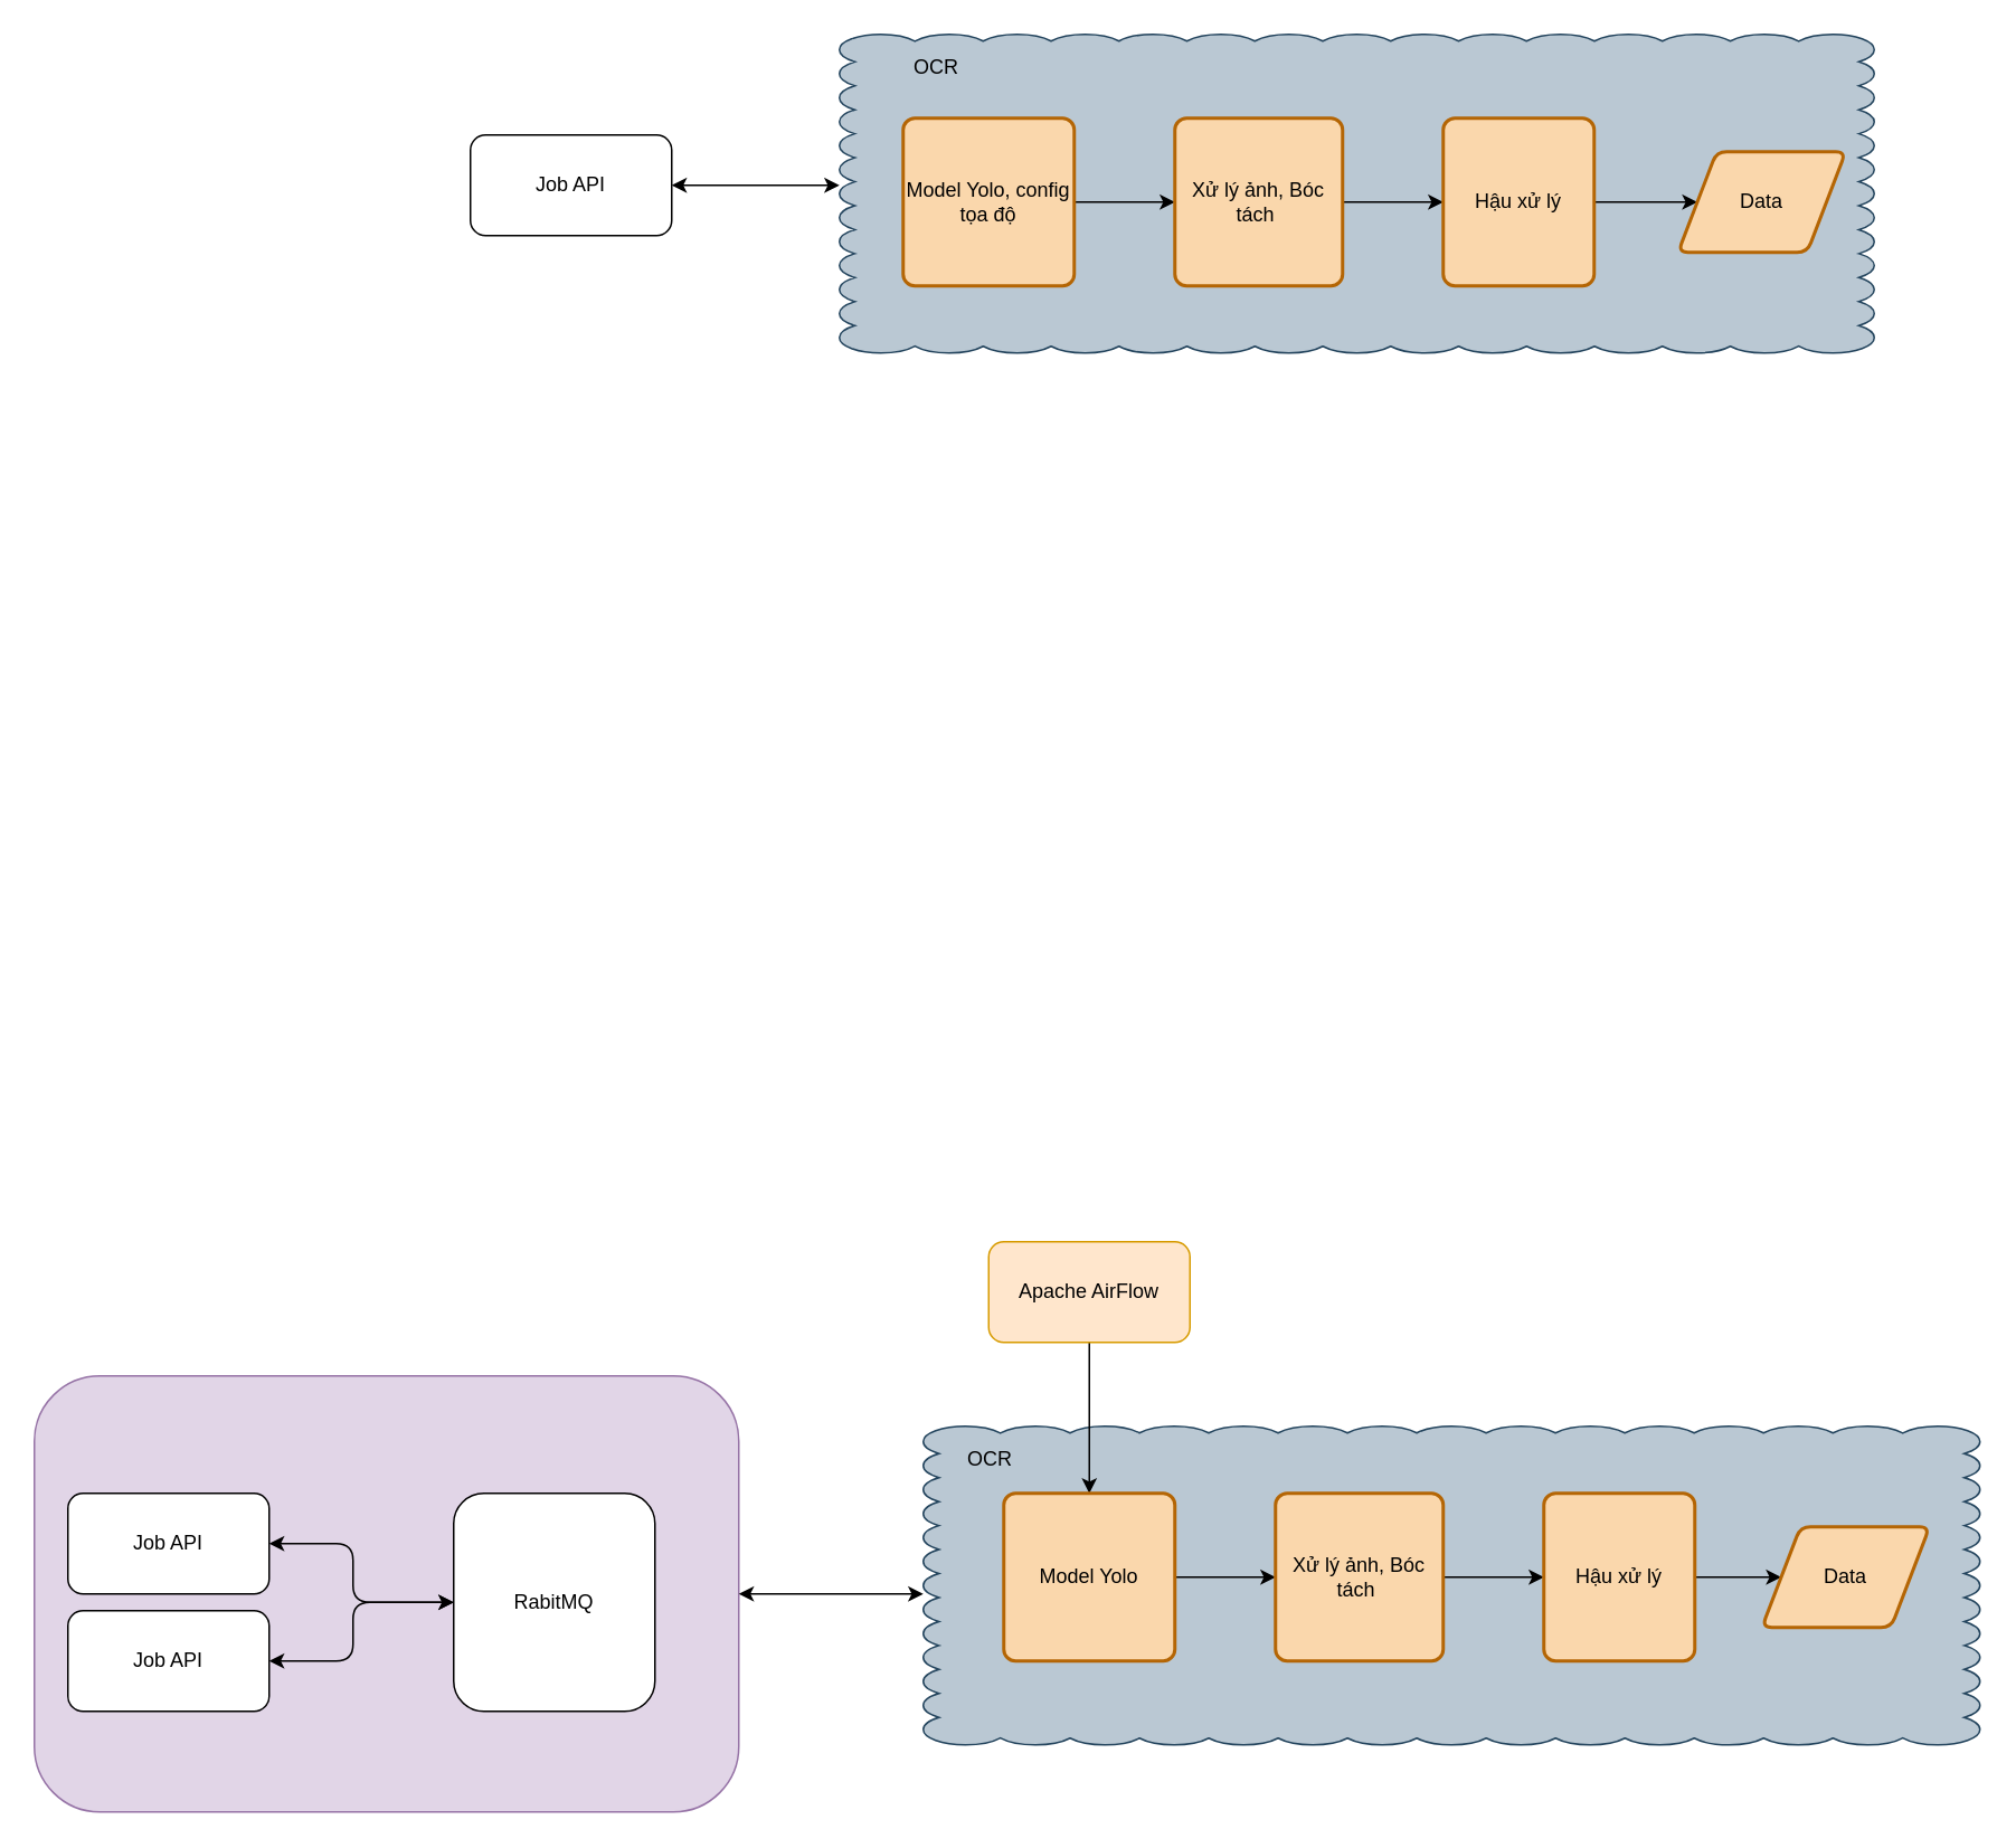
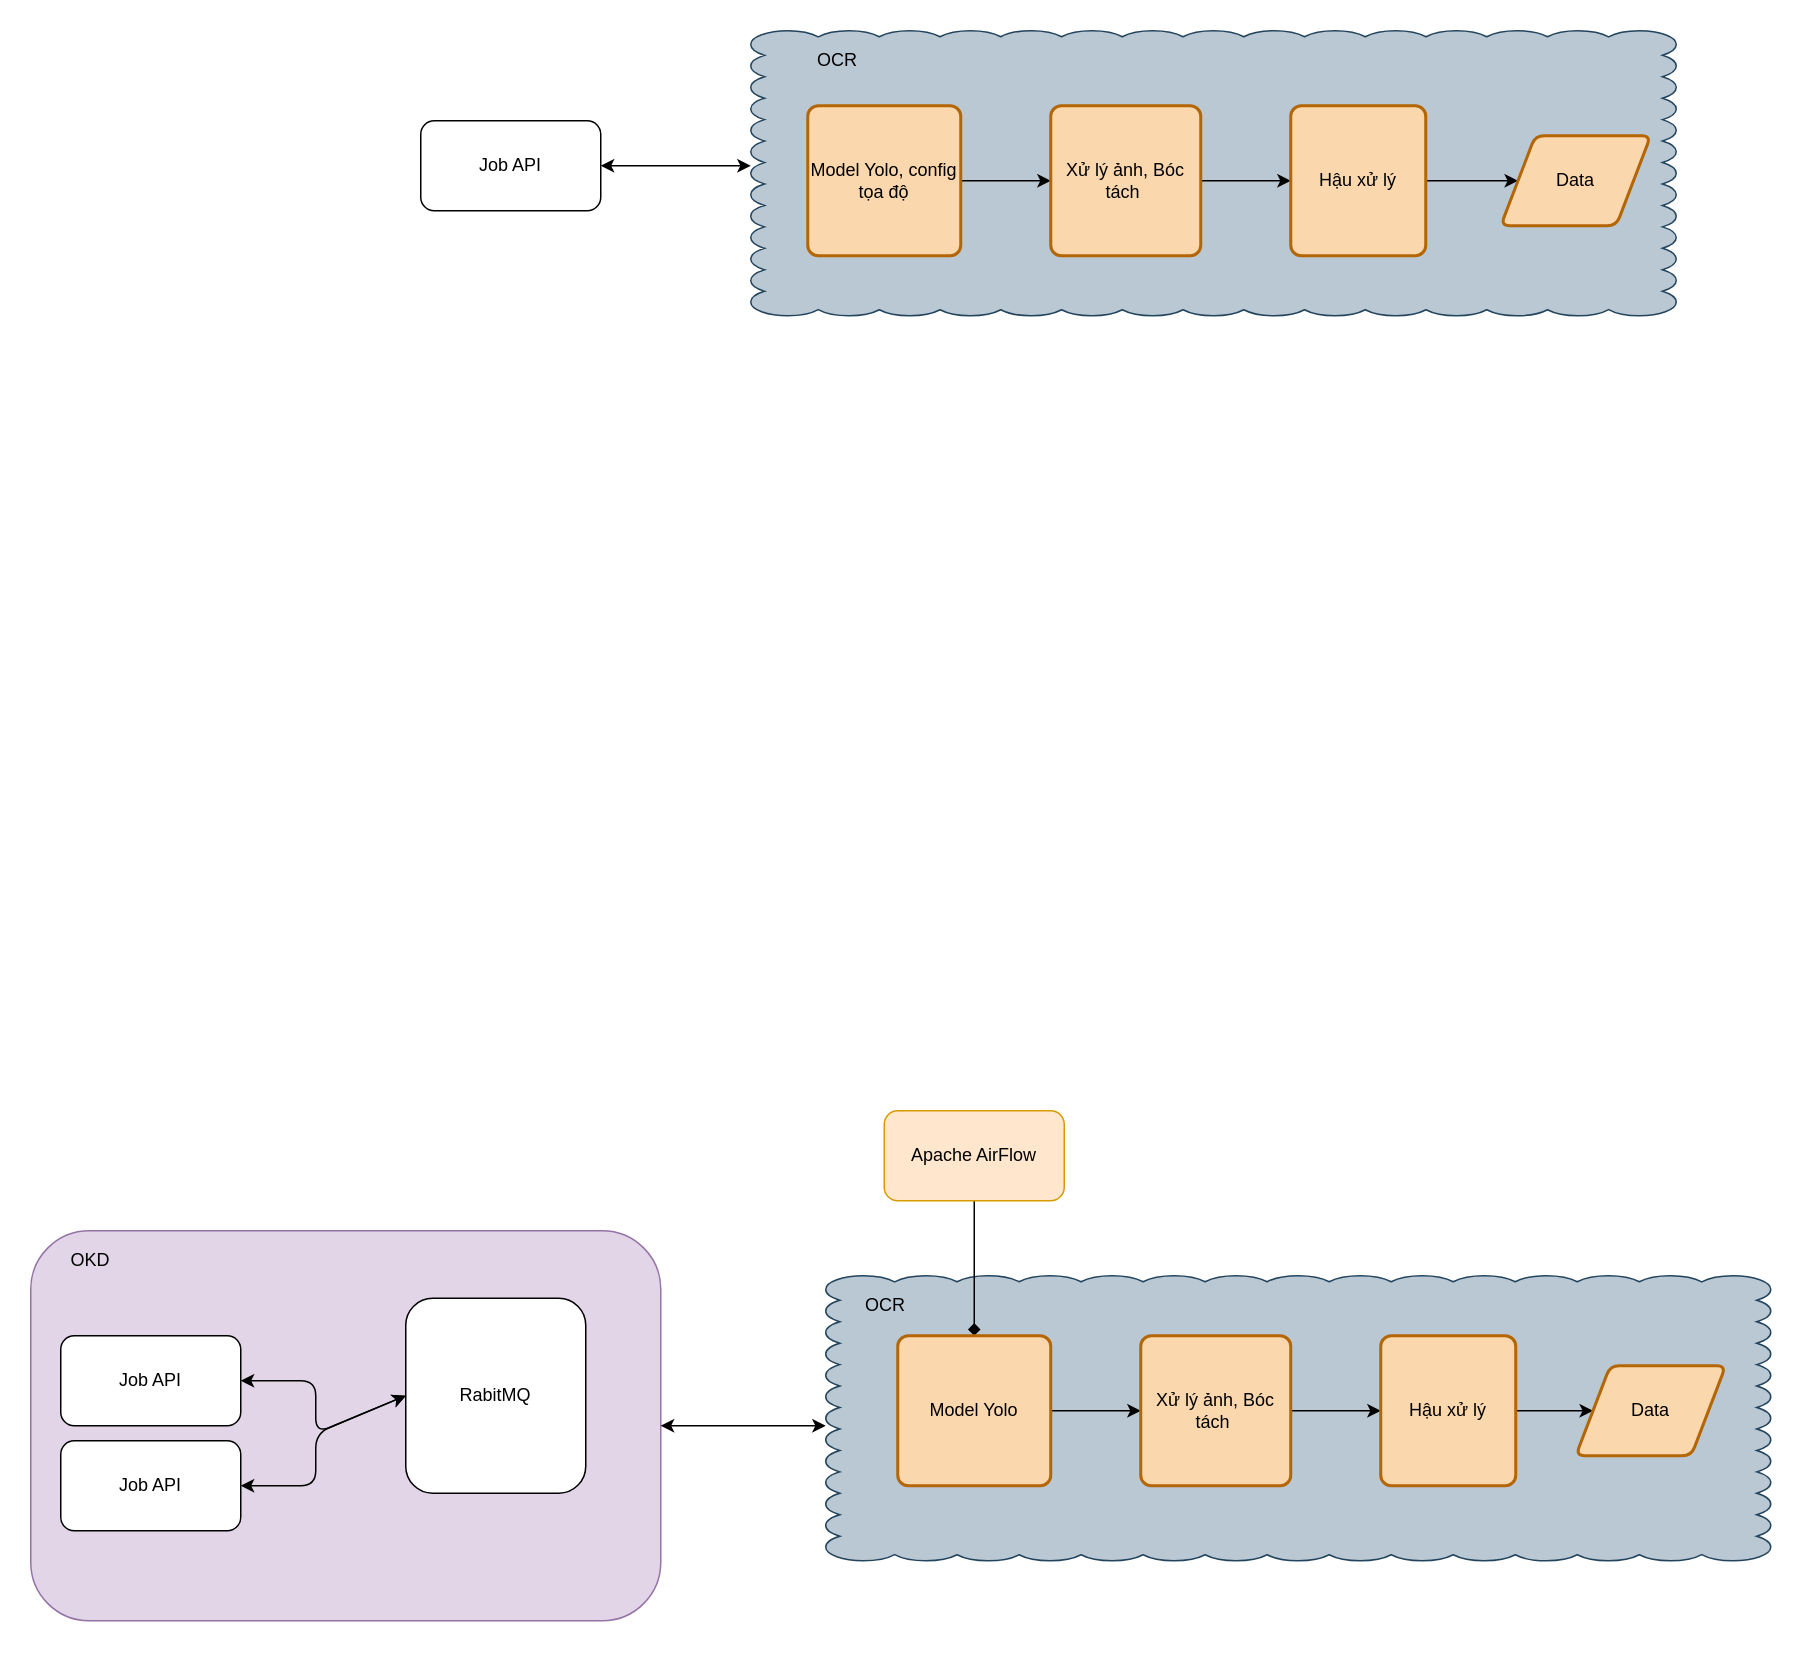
+ <mxCell id="10" value="OKD" style="text;html=1;strokeColor=none;fillColor=none;align=center;verticalAlign=middle;whiteSpace=wrap;rounded=0;" vertex="1" parent="1"><mxGeometry x="40" y="830" width="40" height="20" as="geometry" /></mxCell>
- <mxCell id="14" value="" style="edgeStyle=orthogonalEdgeStyle;rounded=0;orthogonalLoop=1;jettySize=auto;html=1;" edge="1" parent="1" source="15" target="18"><mxGeometry relative="1" as="geometry" /></mxCell>
+ <mxCell id="14" value="" style="edgeStyle=orthogonalEdgeStyle;rounded=0;orthogonalLoop=1;jettySize=auto;html=1;endArrow=diamond;" edge="1" parent="1" source="15" target="18"><mxGeometry relative="1" as="geometry" /></mxCell>
- <mxCell id="12" value="RabitMQ" style="rounded=1;whiteSpace=wrap;html=1;" vertex="1" parent="1"><mxGeometry x="270" y="890" width="120" height="130" as="geometry" /></mxCell>
+ <mxCell id="12" value="RabitMQ" style="rounded=1;whiteSpace=wrap;html=1;" vertex="1" parent="1"><mxGeometry x="270" y="865" width="120" height="130" as="geometry" /></mxCell>
